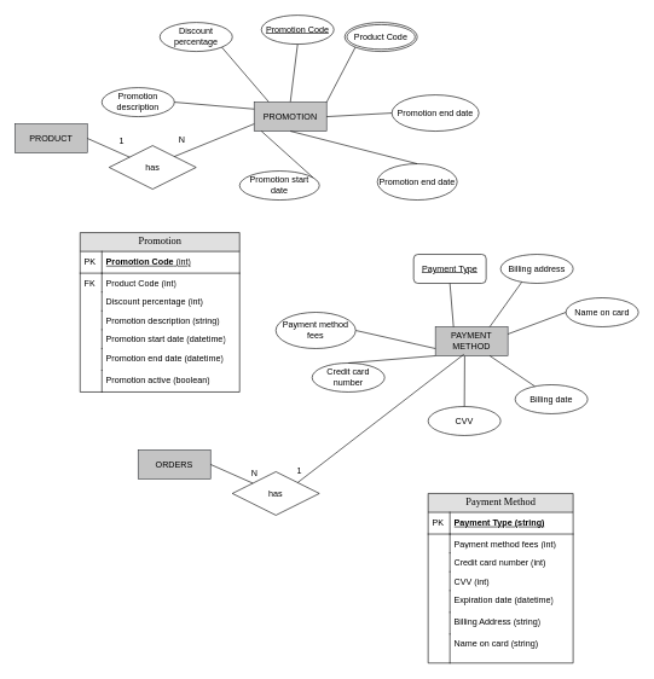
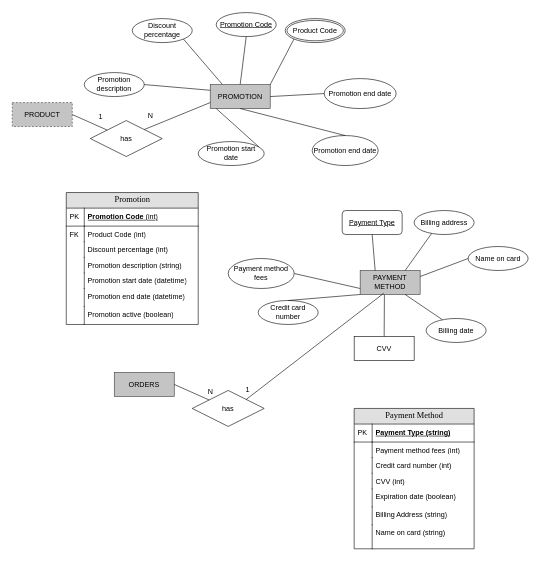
- <mxCell id="49" value="PRODUCT" style="whiteSpace=wrap;html=1;align=center;fillColor=#C4C4C4;strokeColor=#36393d;" vertex="1" parent="1"><mxGeometry x="20" y="170" width="100" height="40" as="geometry" /></mxCell>
+ <mxCell id="49" value="PRODUCT" style="whiteSpace=wrap;html=1;align=center;fillColor=#C4C4C4;strokeColor=#36393d;dashed=1;" vertex="1" parent="1"><mxGeometry x="20" y="170" width="100" height="40" as="geometry" /></mxCell>
- <mxCell id="45" value="CVV" style="ellipse;whiteSpace=wrap;html=1;align=center;fontStyle=0;" vertex="1" parent="1"><mxGeometry x="590" y="560" width="100" height="40" as="geometry" /></mxCell>
+ <mxCell id="45" value="CVV" style="whiteSpace=wrap;html=1;align=center;fontStyle=0;rounded=0;" vertex="1" parent="1"><mxGeometry x="590" y="560" width="100" height="40" as="geometry" /></mxCell>
- <mxCell id="62" value="Expiration date (datetime)" style="shape=partialRectangle;top=0;left=0;right=0;bottom=0;html=1;align=left;verticalAlign=top;fillColor=none;spacingLeft=34;spacingRight=4;whiteSpace=wrap;overflow=hidden;rotatable=0;points=[[0,0.5],[1,0.5]];portConstraint=eastwest;dropTarget=0;" vertex="1" parent="53"><mxGeometry y="134" width="200" height="30" as="geometry" /></mxCell>
+ <mxCell id="62" value="Expiration date (boolean)" style="shape=partialRectangle;top=0;left=0;right=0;bottom=0;html=1;align=left;verticalAlign=top;fillColor=none;spacingLeft=34;spacingRight=4;whiteSpace=wrap;overflow=hidden;rotatable=0;points=[[0,0.5],[1,0.5]];portConstraint=eastwest;dropTarget=0;" vertex="1" parent="53"><mxGeometry y="134" width="200" height="30" as="geometry" /></mxCell>
